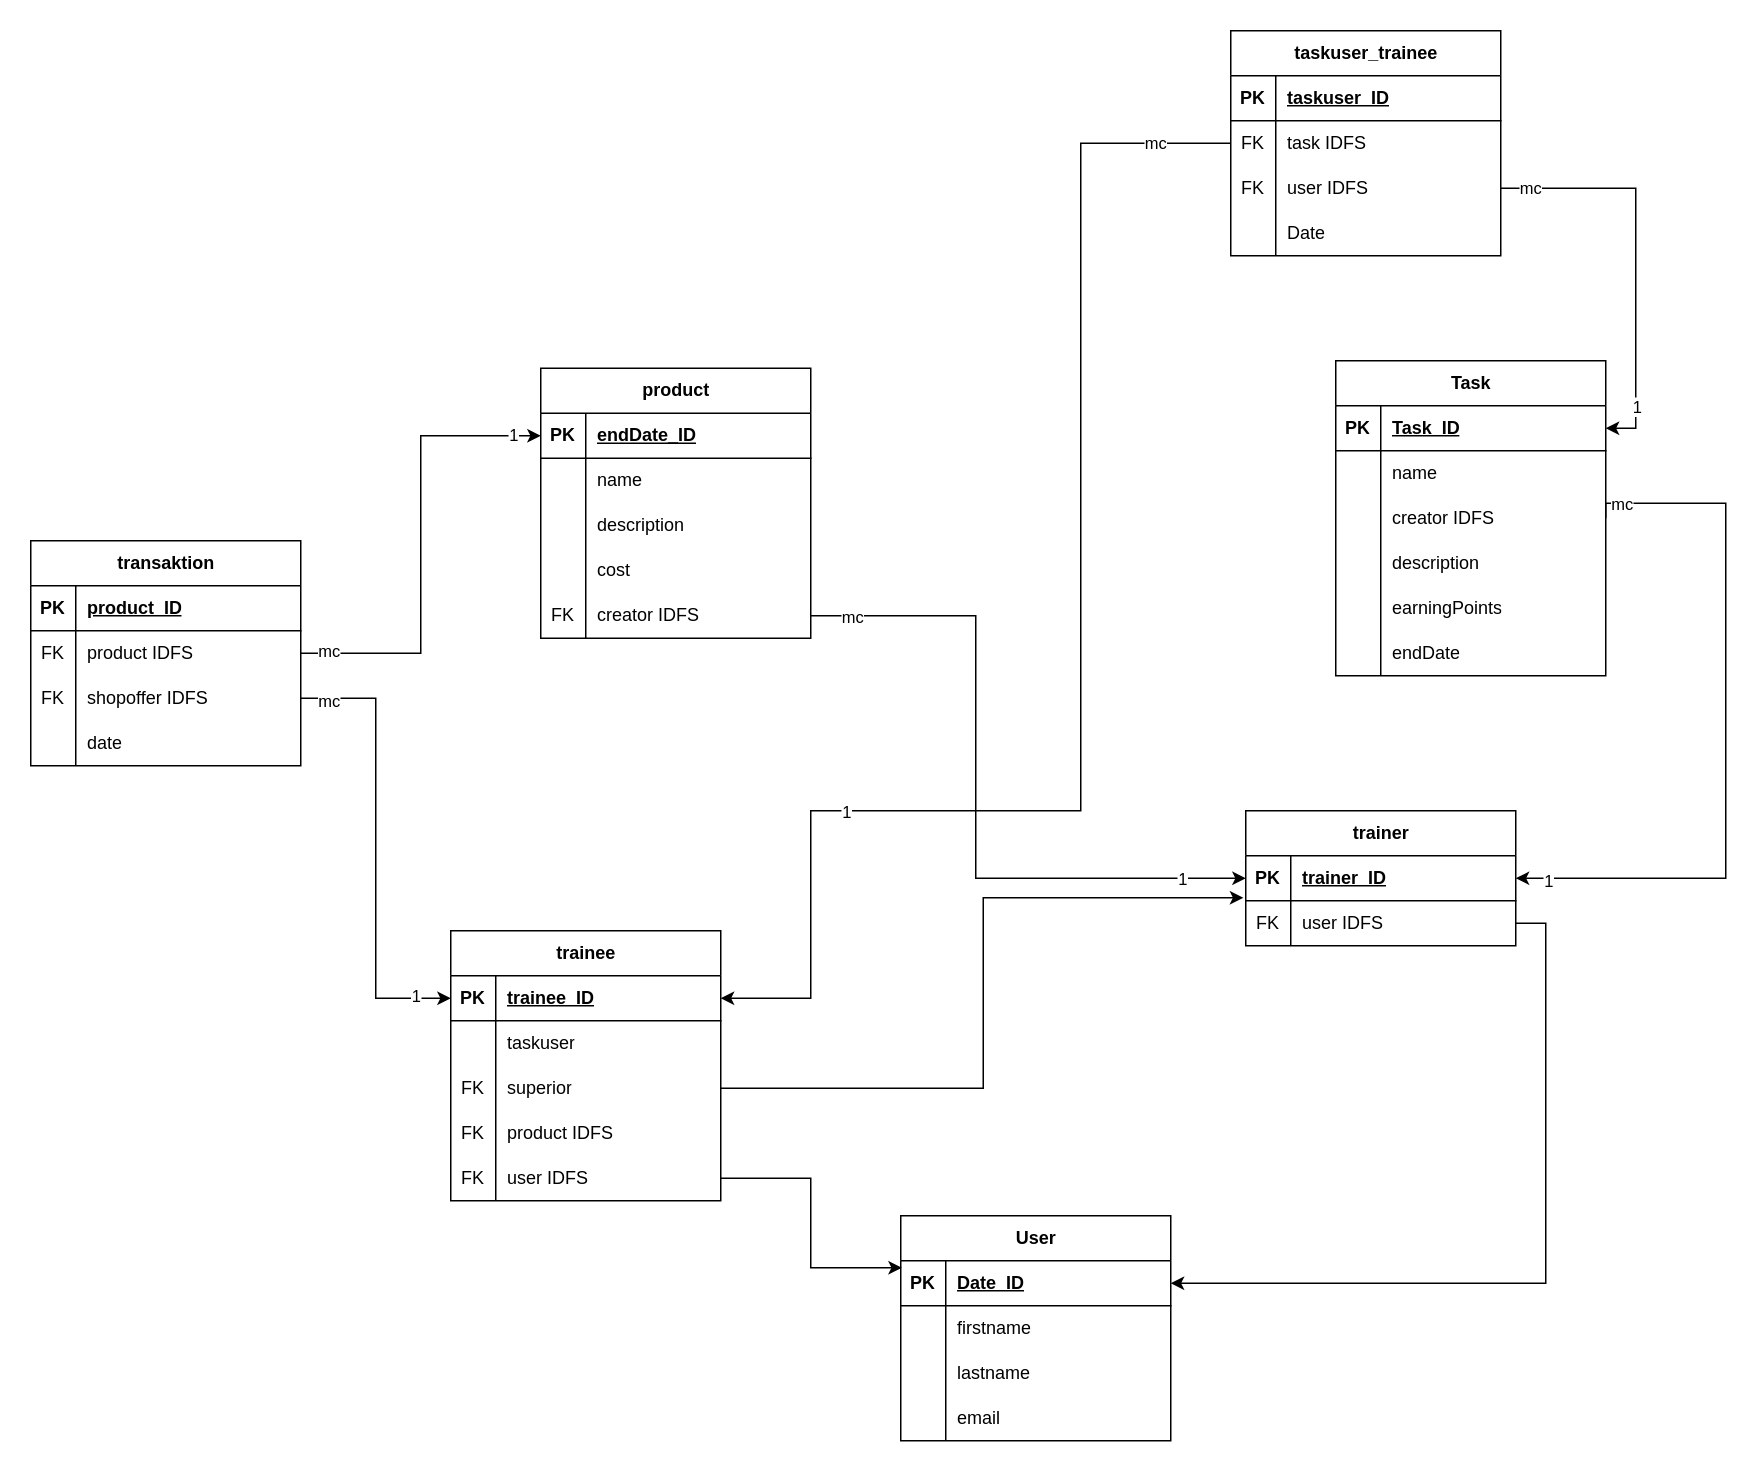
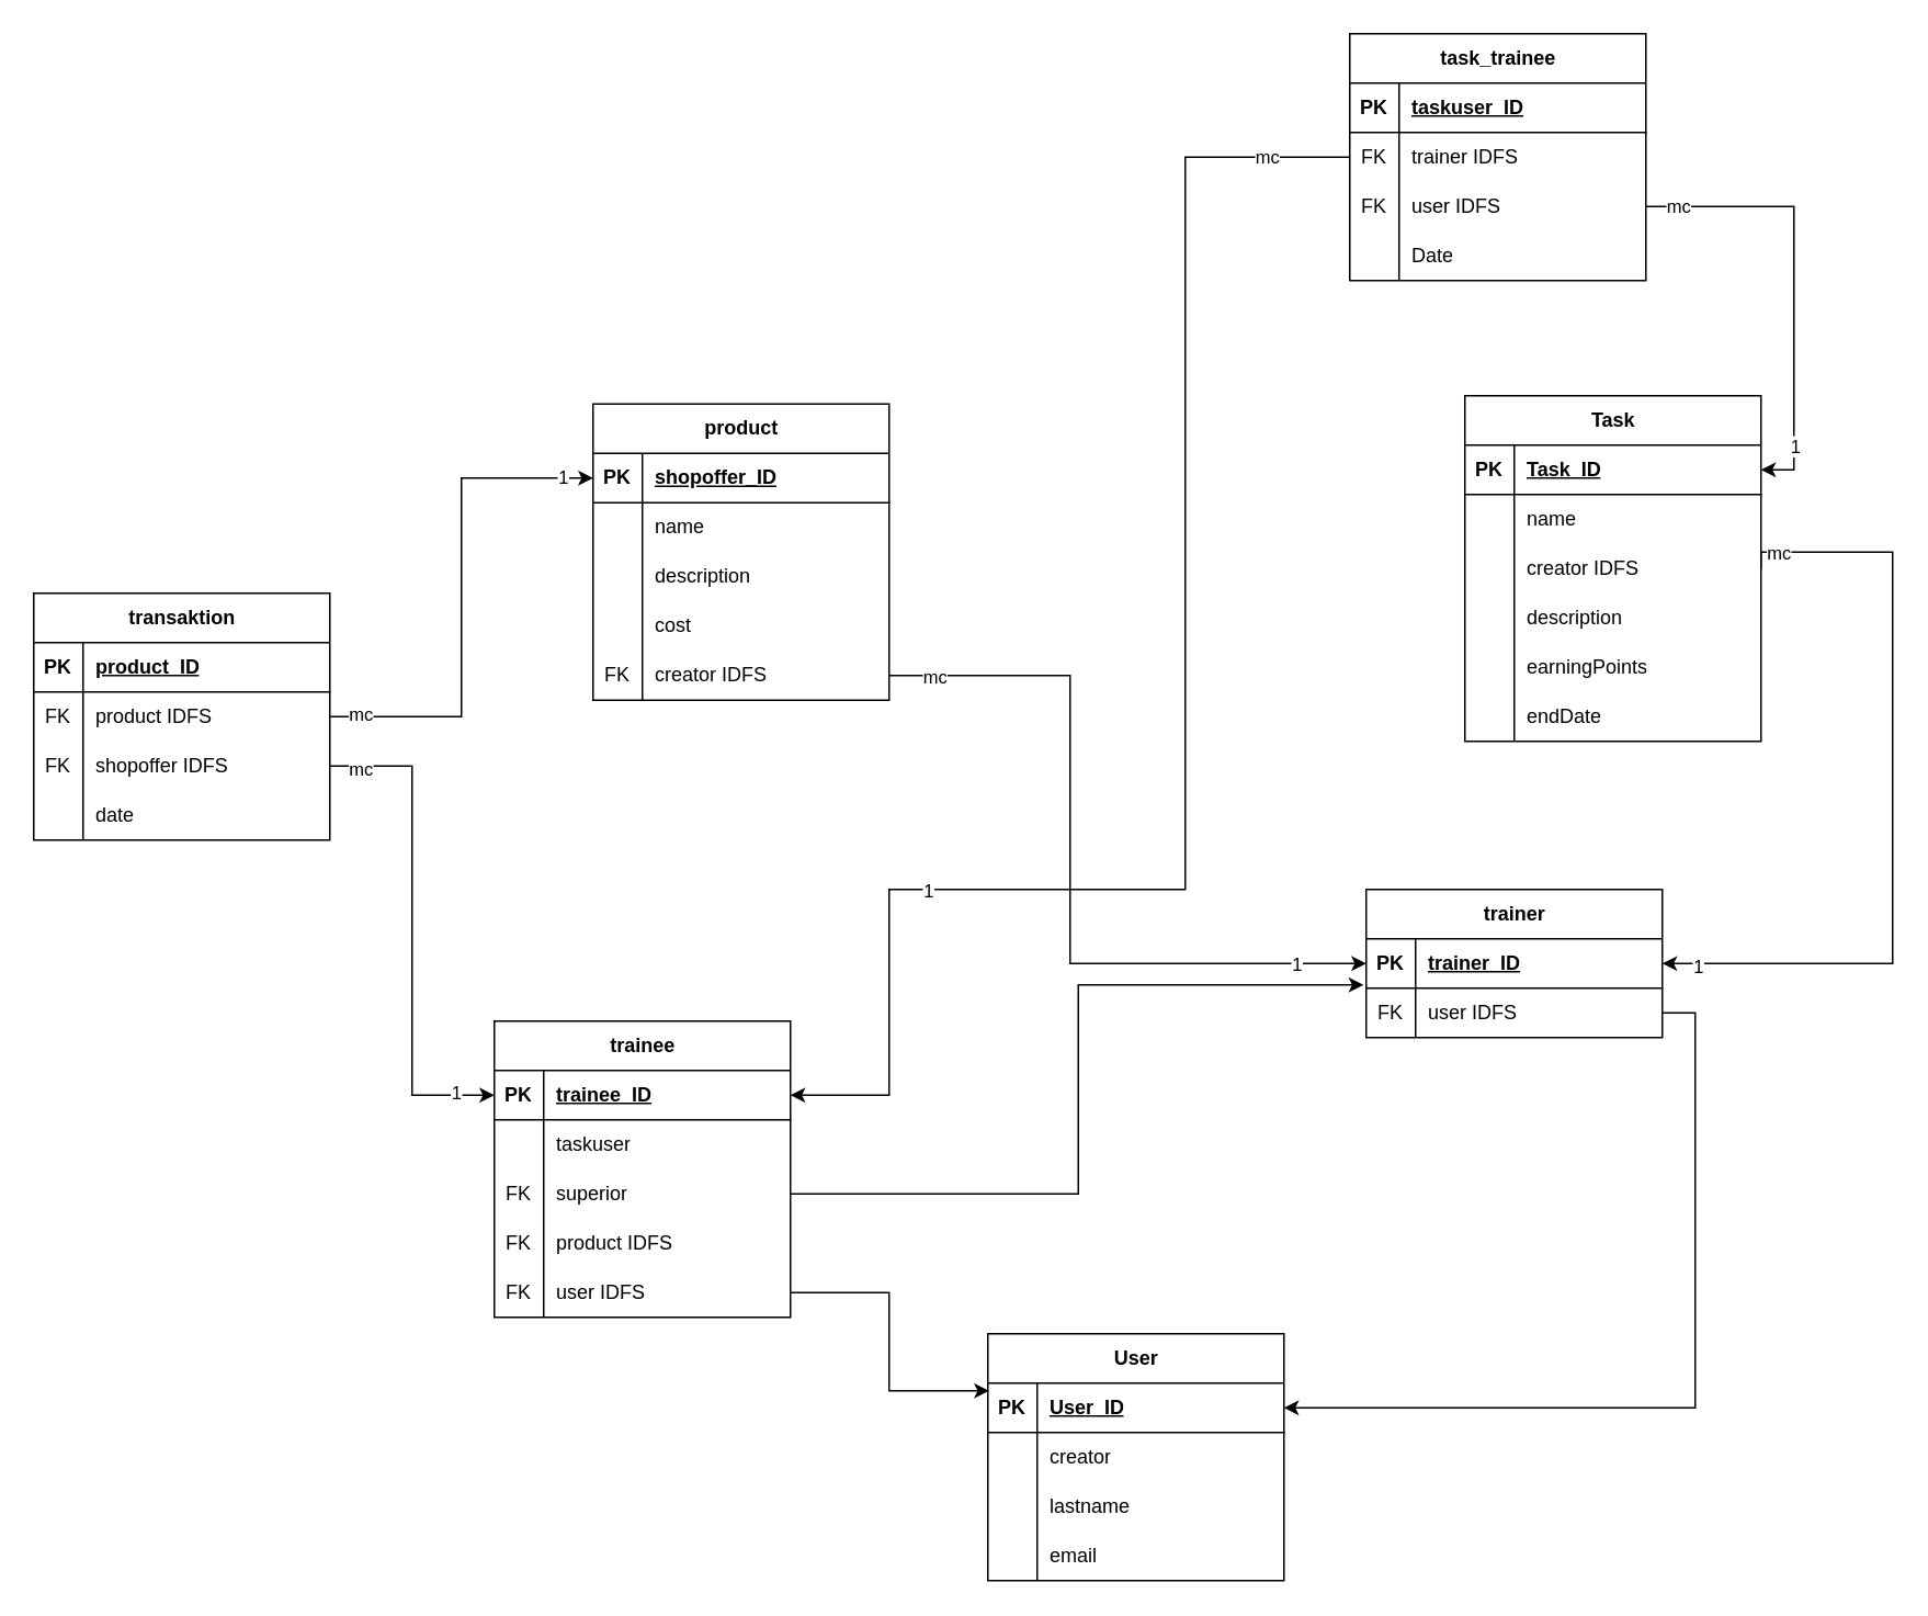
- <mxCell id="75" value="taskuser_trainee" style="shape=table;startSize=30;container=1;collapsible=1;childLayout=tableLayout;fixedRows=1;rowLines=0;fontStyle=1;align=center;resizeLast=1;html=1;" vertex="1" parent="1"><mxGeometry x="820" y="20" width="180" height="150" as="geometry" /></mxCell>
+ <mxCell id="75" value="task_trainee" style="shape=table;startSize=30;container=1;collapsible=1;childLayout=tableLayout;fixedRows=1;rowLines=0;fontStyle=1;align=center;resizeLast=1;html=1;" vertex="1" parent="1"><mxGeometry x="820" y="20" width="180" height="150" as="geometry" /></mxCell>
- <mxCell id="81" value="task IDFS" style="shape=partialRectangle;connectable=0;fillColor=none;top=0;left=0;bottom=0;right=0;align=left;spacingLeft=6;overflow=hidden;whiteSpace=wrap;html=1;" vertex="1" parent="79"><mxGeometry x="30" width="150" height="30" as="geometry"><mxRectangle width="150" height="30" as="alternateBounds" /></mxGeometry></mxCell>
+ <mxCell id="81" value="trainer IDFS" style="shape=partialRectangle;connectable=0;fillColor=none;top=0;left=0;bottom=0;right=0;align=left;spacingLeft=6;overflow=hidden;whiteSpace=wrap;html=1;" vertex="1" parent="79"><mxGeometry x="30" width="150" height="30" as="geometry"><mxRectangle width="150" height="30" as="alternateBounds" /></mxGeometry></mxCell>
- <mxCell id="37" value="endDate_ID" style="shape=partialRectangle;connectable=0;fillColor=none;top=0;left=0;bottom=0;right=0;align=left;spacingLeft=6;fontStyle=5;overflow=hidden;whiteSpace=wrap;html=1;" vertex="1" parent="35"><mxGeometry x="30" width="150" height="30" as="geometry"><mxRectangle width="150" height="30" as="alternateBounds" /></mxGeometry></mxCell>
+ <mxCell id="37" value="shopoffer_ID" style="shape=partialRectangle;connectable=0;fillColor=none;top=0;left=0;bottom=0;right=0;align=left;spacingLeft=6;fontStyle=5;overflow=hidden;whiteSpace=wrap;html=1;" vertex="1" parent="35"><mxGeometry x="30" width="150" height="30" as="geometry"><mxRectangle width="150" height="30" as="alternateBounds" /></mxGeometry></mxCell>
- <mxCell id="5" value="Date_ID" style="shape=partialRectangle;connectable=0;fillColor=none;top=0;left=0;bottom=0;right=0;align=left;spacingLeft=6;fontStyle=5;overflow=hidden;whiteSpace=wrap;html=1;" vertex="1" parent="3"><mxGeometry x="30" width="150" height="30" as="geometry"><mxRectangle width="150" height="30" as="alternateBounds" /></mxGeometry></mxCell>
+ <mxCell id="5" value="User_ID" style="shape=partialRectangle;connectable=0;fillColor=none;top=0;left=0;bottom=0;right=0;align=left;spacingLeft=6;fontStyle=5;overflow=hidden;whiteSpace=wrap;html=1;" vertex="1" parent="3"><mxGeometry x="30" width="150" height="30" as="geometry"><mxRectangle width="150" height="30" as="alternateBounds" /></mxGeometry></mxCell>
- <mxCell id="8" value="firstname" style="shape=partialRectangle;connectable=0;fillColor=none;top=0;left=0;bottom=0;right=0;align=left;spacingLeft=6;overflow=hidden;whiteSpace=wrap;html=1;" vertex="1" parent="6"><mxGeometry x="30" width="150" height="30" as="geometry"><mxRectangle width="150" height="30" as="alternateBounds" /></mxGeometry></mxCell>
+ <mxCell id="8" value="creator" style="shape=partialRectangle;connectable=0;fillColor=none;top=0;left=0;bottom=0;right=0;align=left;spacingLeft=6;overflow=hidden;whiteSpace=wrap;html=1;" vertex="1" parent="6"><mxGeometry x="30" width="150" height="30" as="geometry"><mxRectangle width="150" height="30" as="alternateBounds" /></mxGeometry></mxCell>
